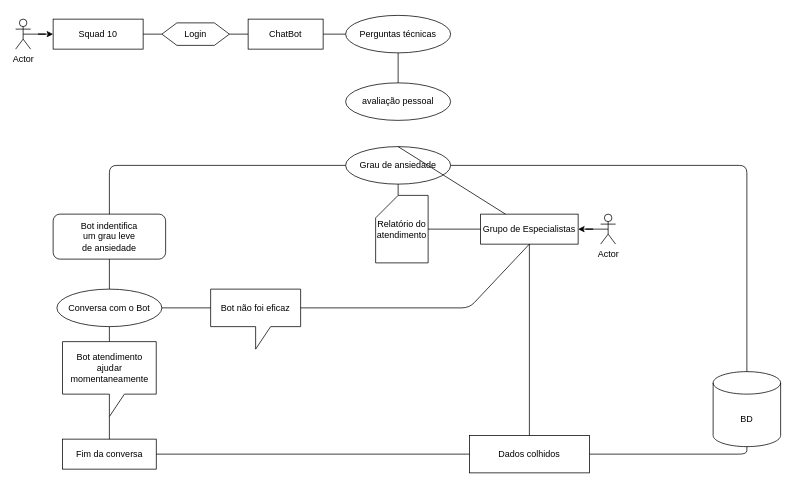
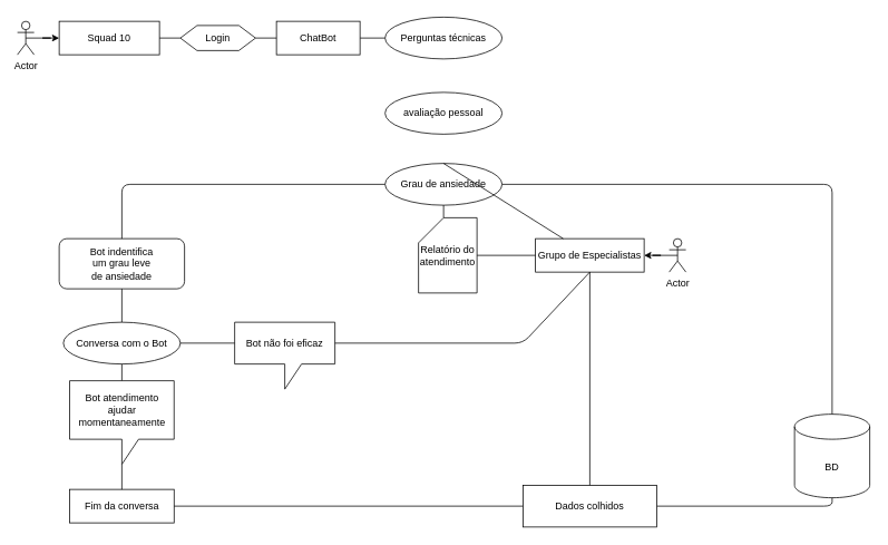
- <mxCell id="13" value="" style="endArrow=none;html=1;entryX=0.5;entryY=1;entryDx=0;entryDy=0;exitX=0.5;exitY=0;exitDx=0;exitDy=0;" edge="1" parent="1" source="9" target="8"><mxGeometry width="50" height="50" relative="1" as="geometry"><mxPoint x="370" y="235" as="sourcePoint" /><mxPoint x="420" y="185" as="targetPoint" /></mxGeometry></mxCell>
